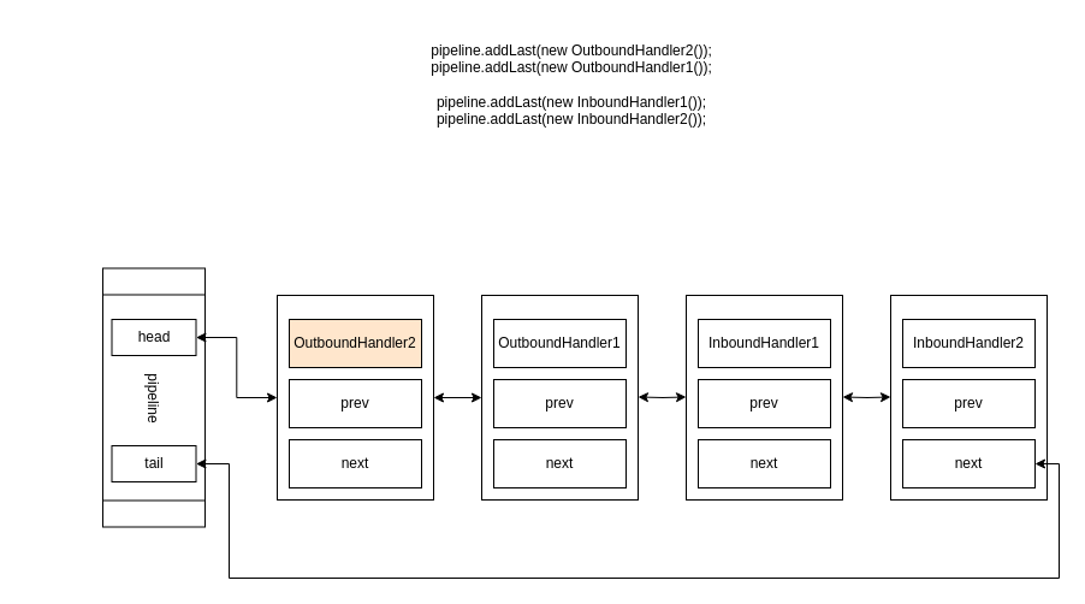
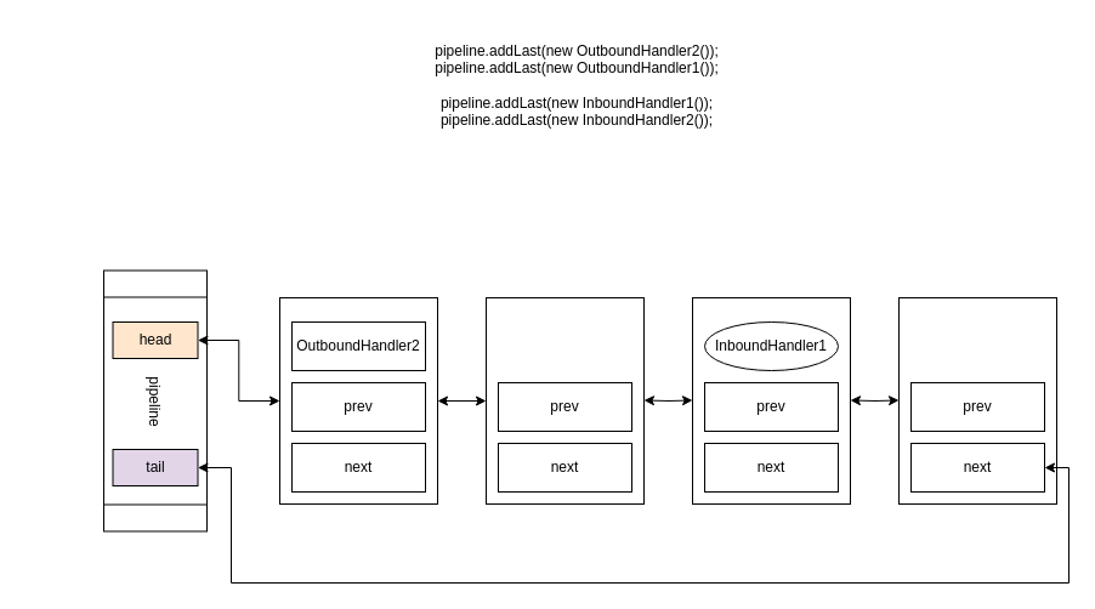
- <mxCell id="9" value="head" style="rounded=0;whiteSpace=wrap;html=1;" vertex="1" parent="1"><mxGeometry x="92.5" y="265" width="70" height="30" as="geometry" /></mxCell>
+ <mxCell id="9" value="head" style="rounded=0;whiteSpace=wrap;html=1;fillColor=#ffe6cc;" vertex="1" parent="1"><mxGeometry x="92.5" y="265" width="70" height="30" as="geometry" /></mxCell>
- <mxCell id="4" value="OutboundHandler2" style="rounded=0;whiteSpace=wrap;html=1;fillColor=#ffe6cc;" vertex="1" parent="1"><mxGeometry x="240" y="265" width="110" height="40" as="geometry" /></mxCell>
+ <mxCell id="4" value="OutboundHandler2" style="rounded=0;whiteSpace=wrap;html=1;" vertex="1" parent="1"><mxGeometry x="240" y="265" width="110" height="40" as="geometry" /></mxCell>
- <mxCell id="12" value="OutboundHandler1" style="rounded=0;whiteSpace=wrap;html=1;" vertex="1" parent="1"><mxGeometry x="410" y="265" width="110" height="40" as="geometry" /></mxCell>
- <mxCell id="16" value="InboundHandler1" style="rounded=0;whiteSpace=wrap;html=1;" vertex="1" parent="1"><mxGeometry x="580" y="265" width="110" height="40" as="geometry" /></mxCell>
+ <mxCell id="16" value="InboundHandler1" style="ellipse;whiteSpace=wrap;html=1;" vertex="1" parent="1"><mxGeometry x="580" y="265" width="110" height="40" as="geometry" /></mxCell>
- <mxCell id="20" value="InboundHandler2" style="rounded=0;whiteSpace=wrap;html=1;" vertex="1" parent="1"><mxGeometry x="750" y="265" width="110" height="40" as="geometry" /></mxCell>
- <mxCell id="10" value="tail" style="rounded=0;whiteSpace=wrap;html=1;" vertex="1" parent="1"><mxGeometry x="92.5" y="370" width="70" height="30" as="geometry" /></mxCell>
+ <mxCell id="10" value="tail" style="rounded=0;whiteSpace=wrap;html=1;fillColor=#e1d5e7;" vertex="1" parent="1"><mxGeometry x="92.5" y="370" width="70" height="30" as="geometry" /></mxCell>
